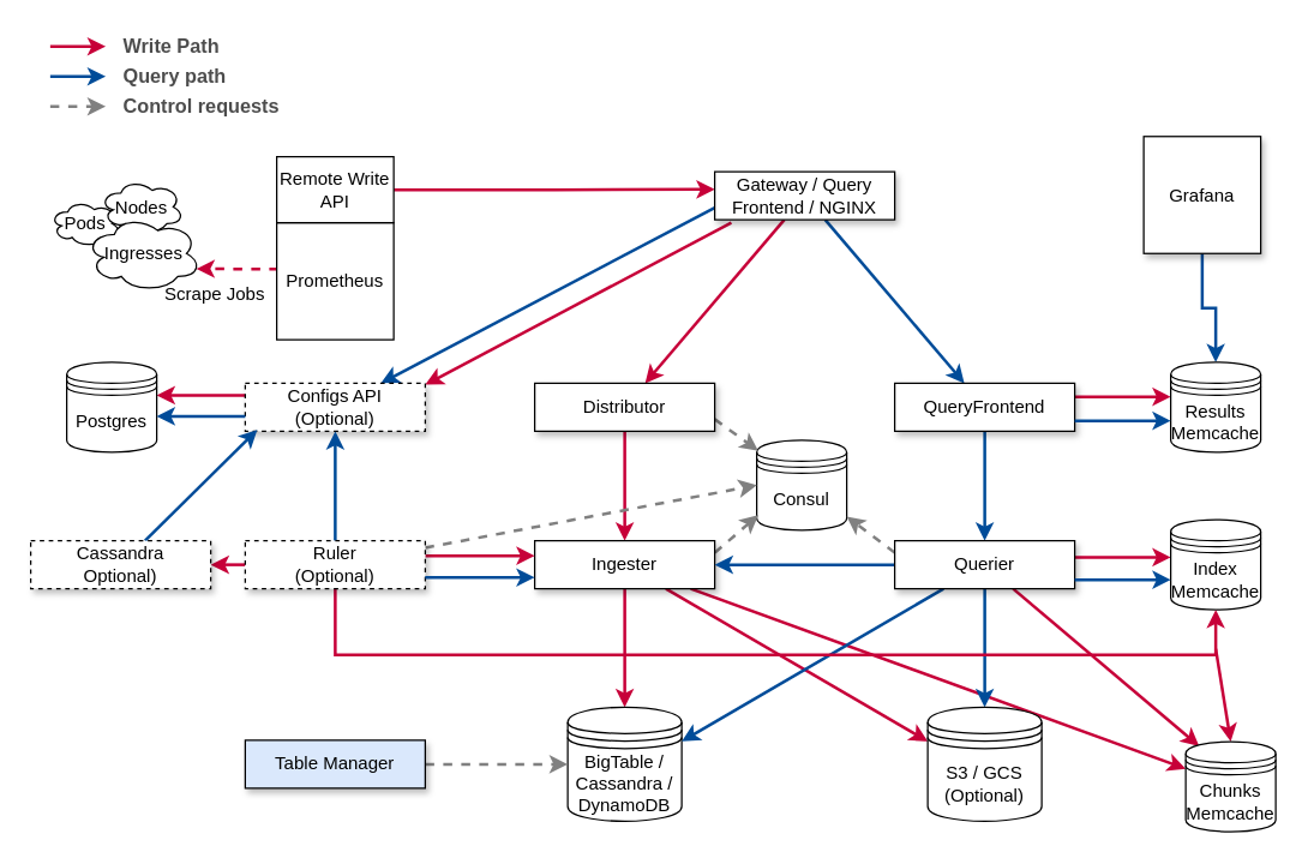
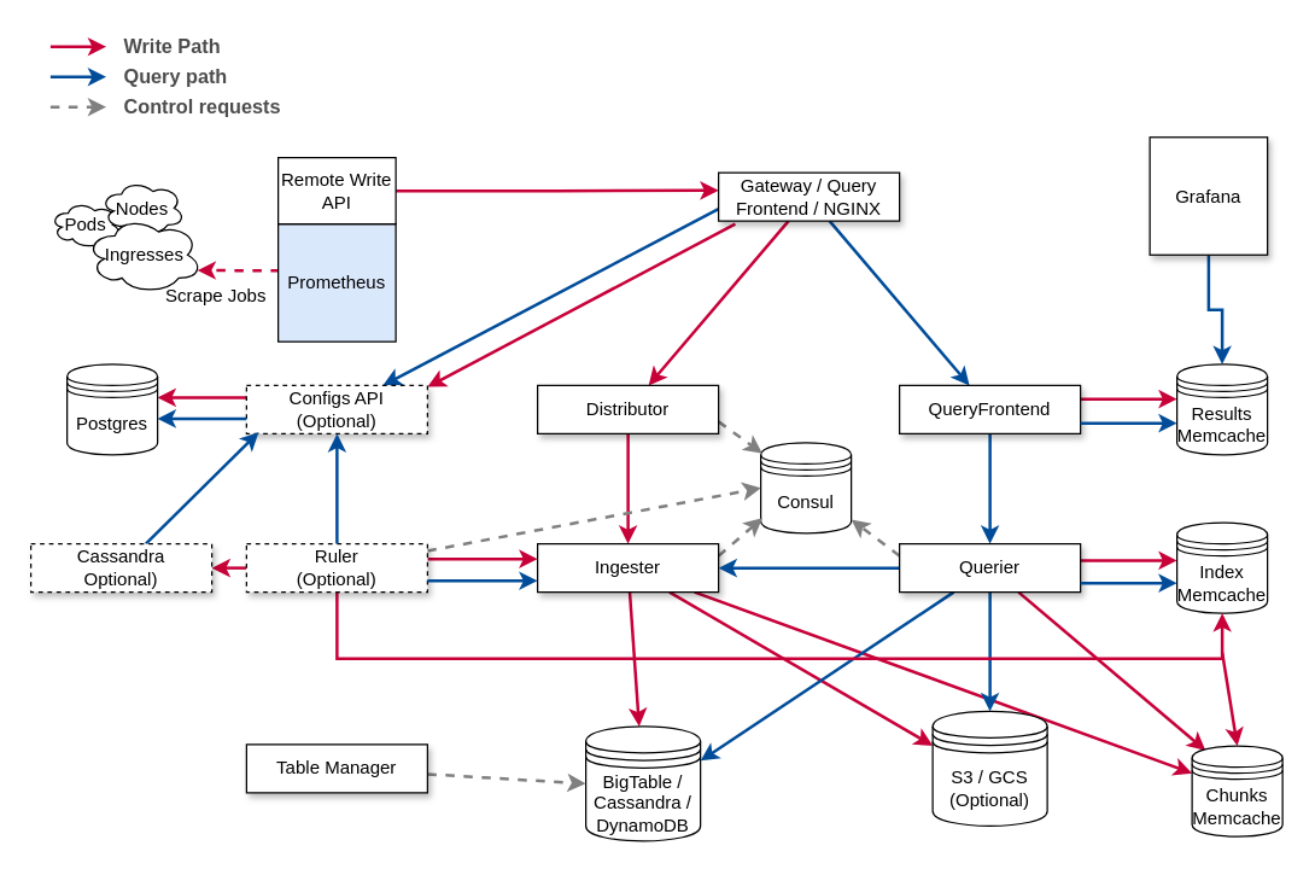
- <mxCell id="4" value="Prometheus" style="whiteSpace=wrap;html=1;aspect=fixed;" parent="1" vertex="1"><mxGeometry x="184" y="148" width="78" height="78" as="geometry" /></mxCell>
+ <mxCell id="4" value="Prometheus" style="whiteSpace=wrap;html=1;aspect=fixed;fillColor=#dae8fc;" parent="1" vertex="1"><mxGeometry x="184" y="148" width="78" height="78" as="geometry" /></mxCell>
- <mxCell id="39" value="Table Manager&lt;br&gt;" style="rounded=0;whiteSpace=wrap;html=1;shadow=1;fillColor=#dae8fc;" parent="1" vertex="1"><mxGeometry x="163" y="493" width="120" height="32" as="geometry" /></mxCell>
+ <mxCell id="39" value="Table Manager&lt;br&gt;" style="rounded=0;whiteSpace=wrap;html=1;shadow=1;" parent="1" vertex="1"><mxGeometry x="163" y="493" width="120" height="32" as="geometry" /></mxCell>
- <mxCell id="29" value="BigTable / Cassandra / DynamoDB" style="shape=datastore;whiteSpace=wrap;html=1;" parent="1" vertex="1"><mxGeometry x="378" y="471" width="76" height="76" as="geometry" /></mxCell>
+ <mxCell id="29" value="BigTable / Cassandra / DynamoDB" style="shape=datastore;whiteSpace=wrap;html=1;" parent="1" vertex="1"><mxGeometry x="388" y="481" width="76" height="76" as="geometry" /></mxCell>
